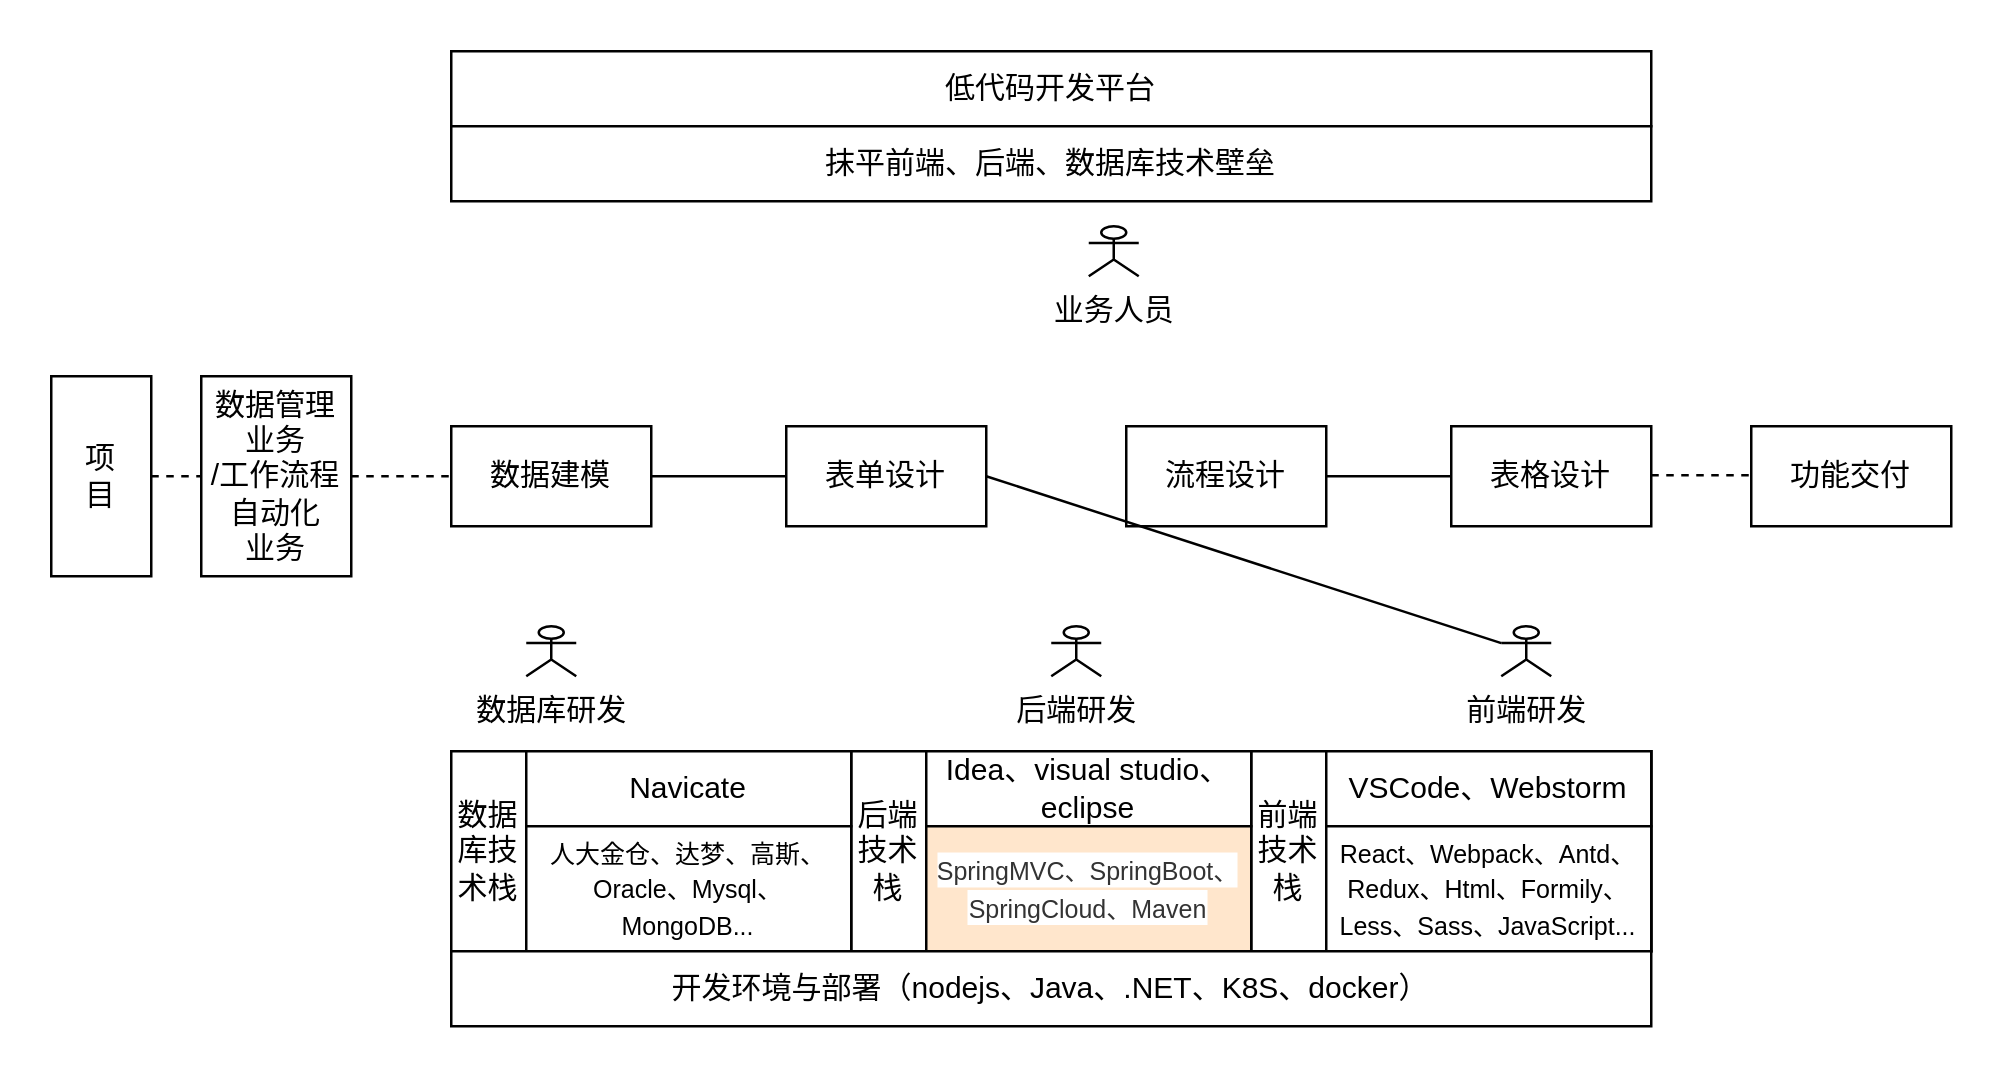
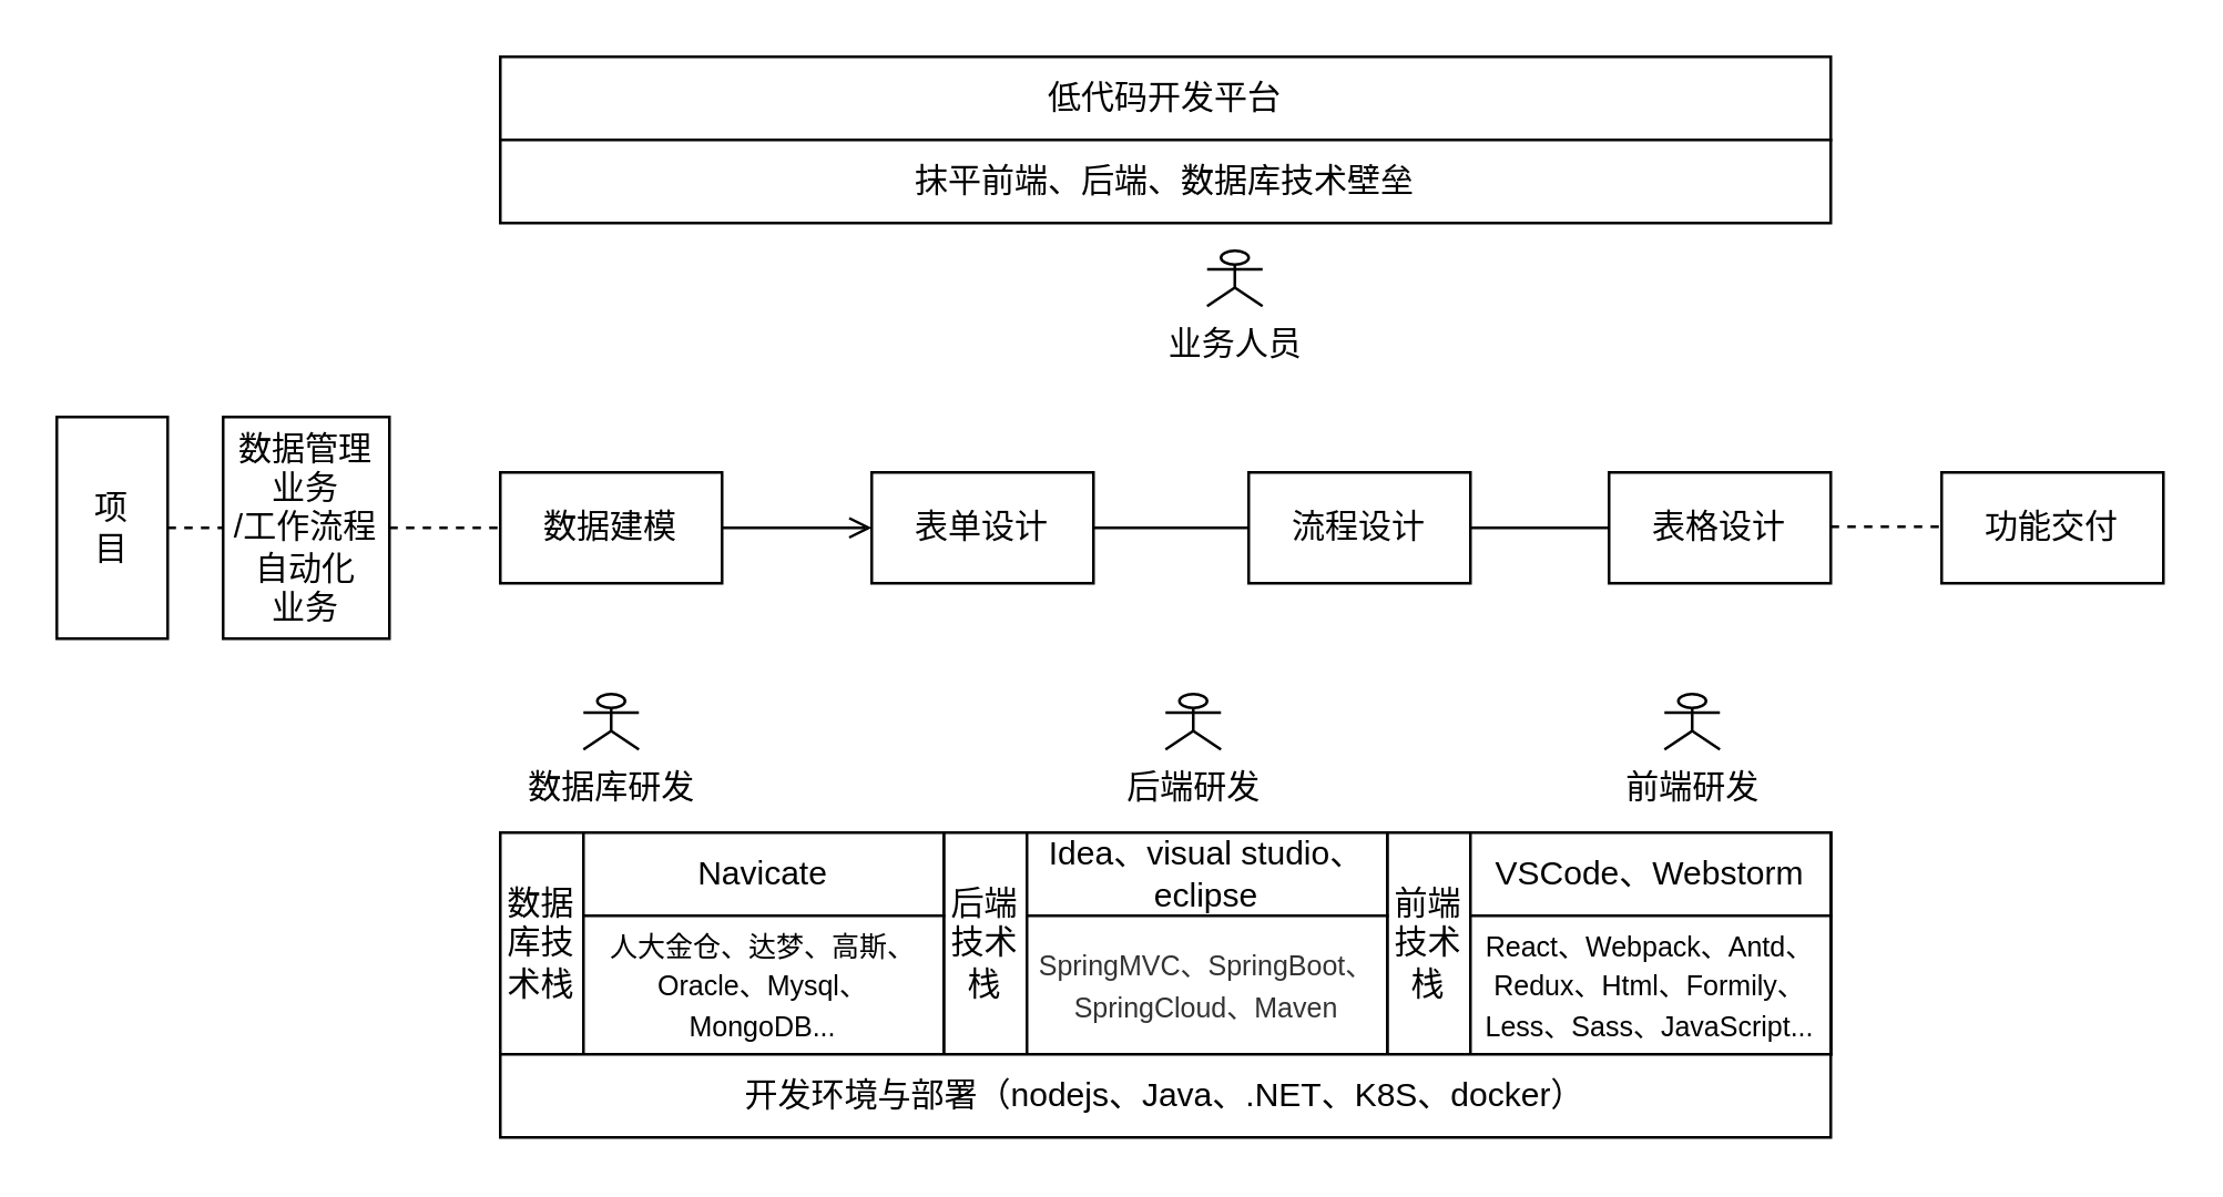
- <mxCell id="23" value="" style="endArrow=none;html=1;rounded=0;exitX=1;exitY=0.5;exitDx=0;exitDy=0;entryX=0;entryY=0.5;entryDx=0;entryDy=0;" edge="1" parent="1" source="5" target="6"><mxGeometry width="50" height="50" relative="1" as="geometry"><mxPoint x="390" y="390" as="sourcePoint" /><mxPoint x="440" y="340" as="targetPoint" /></mxGeometry></mxCell>
+ <mxCell id="23" value="" style="endArrow=open;html=1;rounded=0;exitX=1;exitY=0.5;exitDx=0;exitDy=0;entryX=0;entryY=0.5;entryDx=0;entryDy=0;" edge="1" parent="1" source="5" target="6"><mxGeometry width="50" height="50" relative="1" as="geometry"><mxPoint x="390" y="390" as="sourcePoint" /><mxPoint x="440" y="340" as="targetPoint" /></mxGeometry></mxCell>
- <mxCell id="25" value="" style="endArrow=none;html=1;rounded=0;exitX=1;exitY=0.5;exitDx=0;exitDy=0;" edge="1" parent="1" source="6" target="31"><mxGeometry width="50" height="50" relative="1" as="geometry"><mxPoint x="410" y="190" as="sourcePoint" /><mxPoint x="420" y="189.5" as="targetPoint" /></mxGeometry></mxCell>
+ <mxCell id="25" value="" style="endArrow=none;html=1;rounded=0;entryX=0;entryY=0.5;entryDx=0;entryDy=0;exitX=1;exitY=0.5;exitDx=0;exitDy=0;" edge="1" parent="1" source="6" target="20"><mxGeometry width="50" height="50" relative="1" as="geometry"><mxPoint x="410" y="190" as="sourcePoint" /><mxPoint x="420" y="189.5" as="targetPoint" /></mxGeometry></mxCell>
- <mxCell id="17" value="&lt;span style=&quot;color: rgb(51, 51, 51); font-family: arial, verdana, helvetica, &amp;quot;PingFang SC&amp;quot;, &amp;quot;HanHei SC&amp;quot;, STHeitiSC-Light, &amp;quot;Microsoft Yahei&amp;quot;, sans-serif; text-align: justify; white-space-collapse: preserve; background-color: rgb(255, 255, 255);&quot;&gt;&lt;font style=&quot;font-size: 10px;&quot;&gt;SpringMVC、SpringBoot、SpringCloud、Maven&lt;/font&gt;&lt;/span&gt;" style="rounded=0;whiteSpace=wrap;html=1;fillColor=#ffe6cc;" vertex="1" parent="1"><mxGeometry x="370" y="330" width="130" height="50" as="geometry" /></mxCell>
+ <mxCell id="17" value="&lt;span style=&quot;color: rgb(51, 51, 51); font-family: arial, verdana, helvetica, &amp;quot;PingFang SC&amp;quot;, &amp;quot;HanHei SC&amp;quot;, STHeitiSC-Light, &amp;quot;Microsoft Yahei&amp;quot;, sans-serif; text-align: justify; white-space-collapse: preserve; background-color: rgb(255, 255, 255);&quot;&gt;&lt;font style=&quot;font-size: 10px;&quot;&gt;SpringMVC、SpringBoot、SpringCloud、Maven&lt;/font&gt;&lt;/span&gt;" style="rounded=0;whiteSpace=wrap;html=1;" vertex="1" parent="1"><mxGeometry x="370" y="330" width="130" height="50" as="geometry" /></mxCell>
